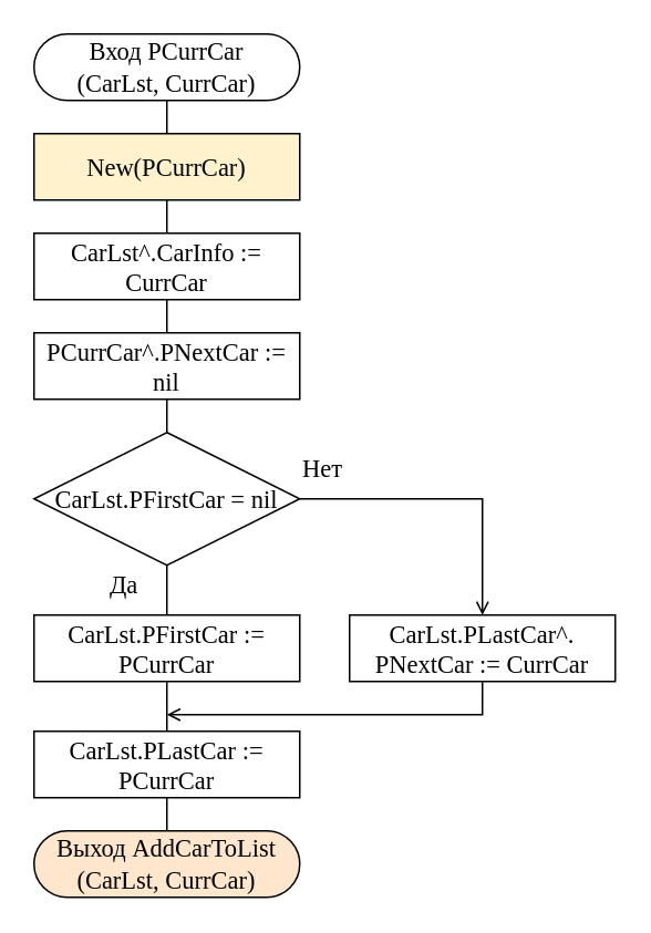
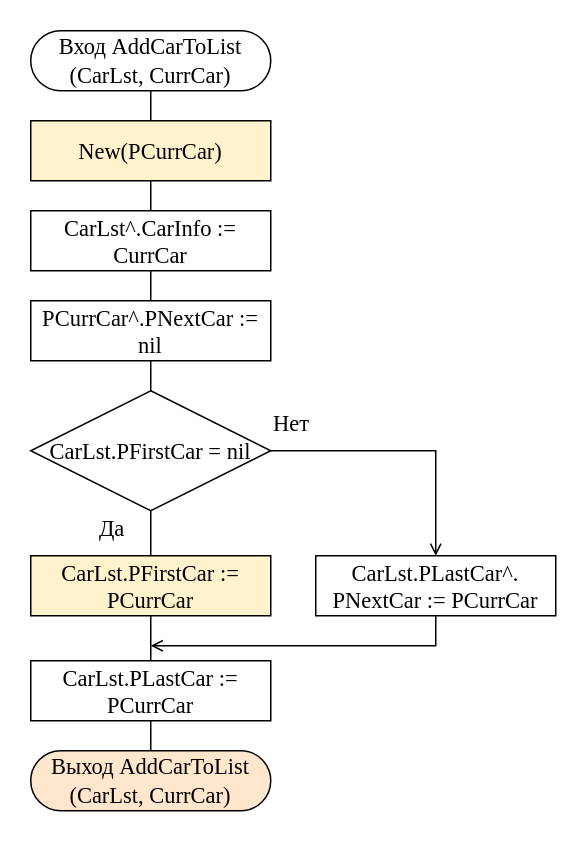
- <mxCell id="2" value="Вход&amp;nbsp;&lt;span lang=&quot;EN-US&quot; style=&quot;font-size: 15px; line-height: 115%;&quot;&gt;PCurrCar&lt;br style=&quot;font-size: 15px;&quot;&gt;&lt;/span&gt;&lt;span style=&quot;font-size: 15px; line-height: 115%;&quot;&gt;(&lt;/span&gt;&lt;span lang=&quot;EN-US&quot; style=&quot;font-size: 15px; line-height: 115%;&quot;&gt;CarLst&lt;/span&gt;&lt;span style=&quot;font-size: 15px; line-height: 115%;&quot;&gt;, &lt;/span&gt;&lt;span lang=&quot;EN-US&quot; style=&quot;font-size: 15px; line-height: 115%;&quot;&gt;CurrCar&lt;/span&gt;&lt;span style=&quot;font-size: 15px; line-height: 115%;&quot;&gt;)&lt;/span&gt;" style="rounded=1;whiteSpace=wrap;html=1;fontSize=15;arcSize=50;fontFamily=Times New Roman;" vertex="1" parent="1"><mxGeometry x="20" y="20" width="160" height="40" as="geometry" /></mxCell>
+ <mxCell id="2" value="Вход&amp;nbsp;&lt;span lang=&quot;EN-US&quot; style=&quot;font-size: 15px; line-height: 115%;&quot;&gt;AddCarToList&lt;br style=&quot;font-size: 15px;&quot;&gt;&lt;/span&gt;&lt;span style=&quot;font-size: 15px; line-height: 115%;&quot;&gt;(&lt;/span&gt;&lt;span lang=&quot;EN-US&quot; style=&quot;font-size: 15px; line-height: 115%;&quot;&gt;CarLst&lt;/span&gt;&lt;span style=&quot;font-size: 15px; line-height: 115%;&quot;&gt;, &lt;/span&gt;&lt;span lang=&quot;EN-US&quot; style=&quot;font-size: 15px; line-height: 115%;&quot;&gt;CurrCar&lt;/span&gt;&lt;span style=&quot;font-size: 15px; line-height: 115%;&quot;&gt;)&lt;/span&gt;" style="rounded=1;whiteSpace=wrap;html=1;fontSize=15;arcSize=50;fontFamily=Times New Roman;" vertex="1" parent="1"><mxGeometry x="20" y="20" width="160" height="40" as="geometry" /></mxCell>
- <mxCell id="14" value="CarLst.PFirstCar := PCurrCar" style="rounded=0;whiteSpace=wrap;html=1;fontSize=15;fontFamily=Times New Roman;" vertex="1" parent="1"><mxGeometry x="20" y="370" width="160" height="40" as="geometry" /></mxCell>
+ <mxCell id="14" value="CarLst.PFirstCar := PCurrCar" style="rounded=0;whiteSpace=wrap;html=1;fontSize=15;fontFamily=Times New Roman;fillColor=#fff2cc;" vertex="1" parent="1"><mxGeometry x="20" y="370" width="160" height="40" as="geometry" /></mxCell>
- <mxCell id="15" value="CarLst.PLastCar^.&lt;br&gt;PNextCar := CurrCar" style="rounded=0;whiteSpace=wrap;html=1;fontSize=15;fontFamily=Times New Roman;" vertex="1" parent="1"><mxGeometry x="210" y="370" width="160" height="40" as="geometry" /></mxCell>
+ <mxCell id="15" value="CarLst.PLastCar^.&lt;br&gt;PNextCar := PCurrCar" style="rounded=0;whiteSpace=wrap;html=1;fontSize=15;fontFamily=Times New Roman;" vertex="1" parent="1"><mxGeometry x="210" y="370" width="160" height="40" as="geometry" /></mxCell>
